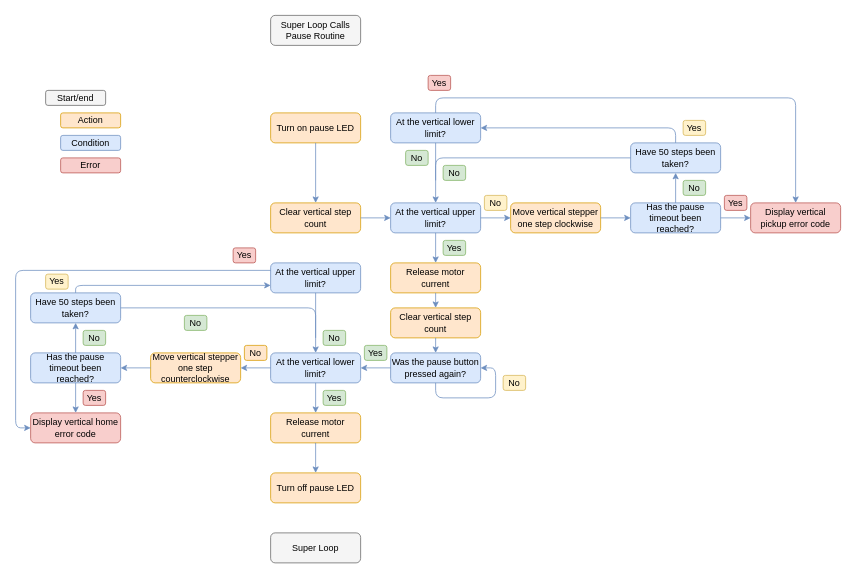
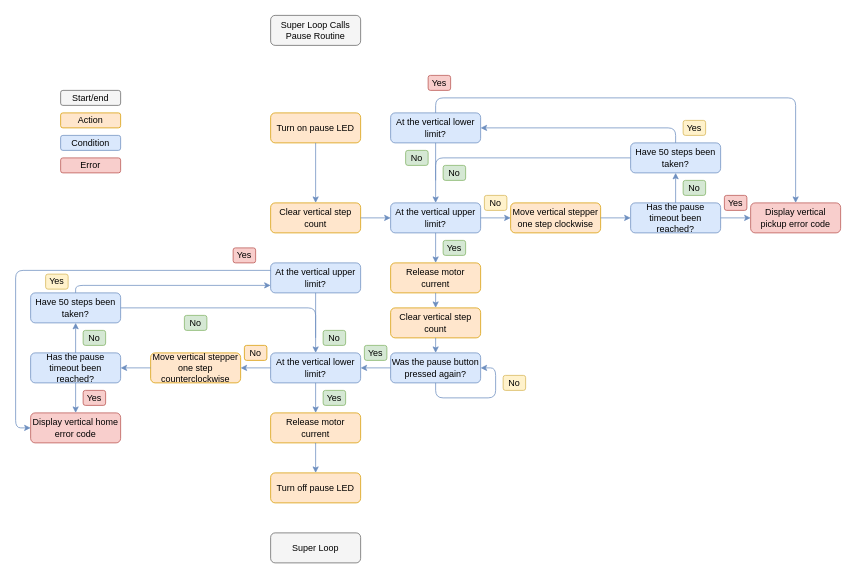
- <mxCell id="69" value="&lt;font color=&quot;#000000&quot;&gt;Start/end&lt;/font&gt;" style="rounded=1;whiteSpace=wrap;html=1;fillColor=#f5f5f5;strokeColor=#666666;fontColor=#333333;" vertex="1" parent="1"><mxGeometry x="60" y="120" width="80" height="20" as="geometry" /></mxCell>
+ <mxCell id="69" value="&lt;font color=&quot;#000000&quot;&gt;Start/end&lt;/font&gt;" style="rounded=1;whiteSpace=wrap;html=1;fillColor=#f5f5f5;strokeColor=#666666;fontColor=#333333;" vertex="1" parent="1"><mxGeometry x="80" y="120" width="80" height="20" as="geometry" /></mxCell>
